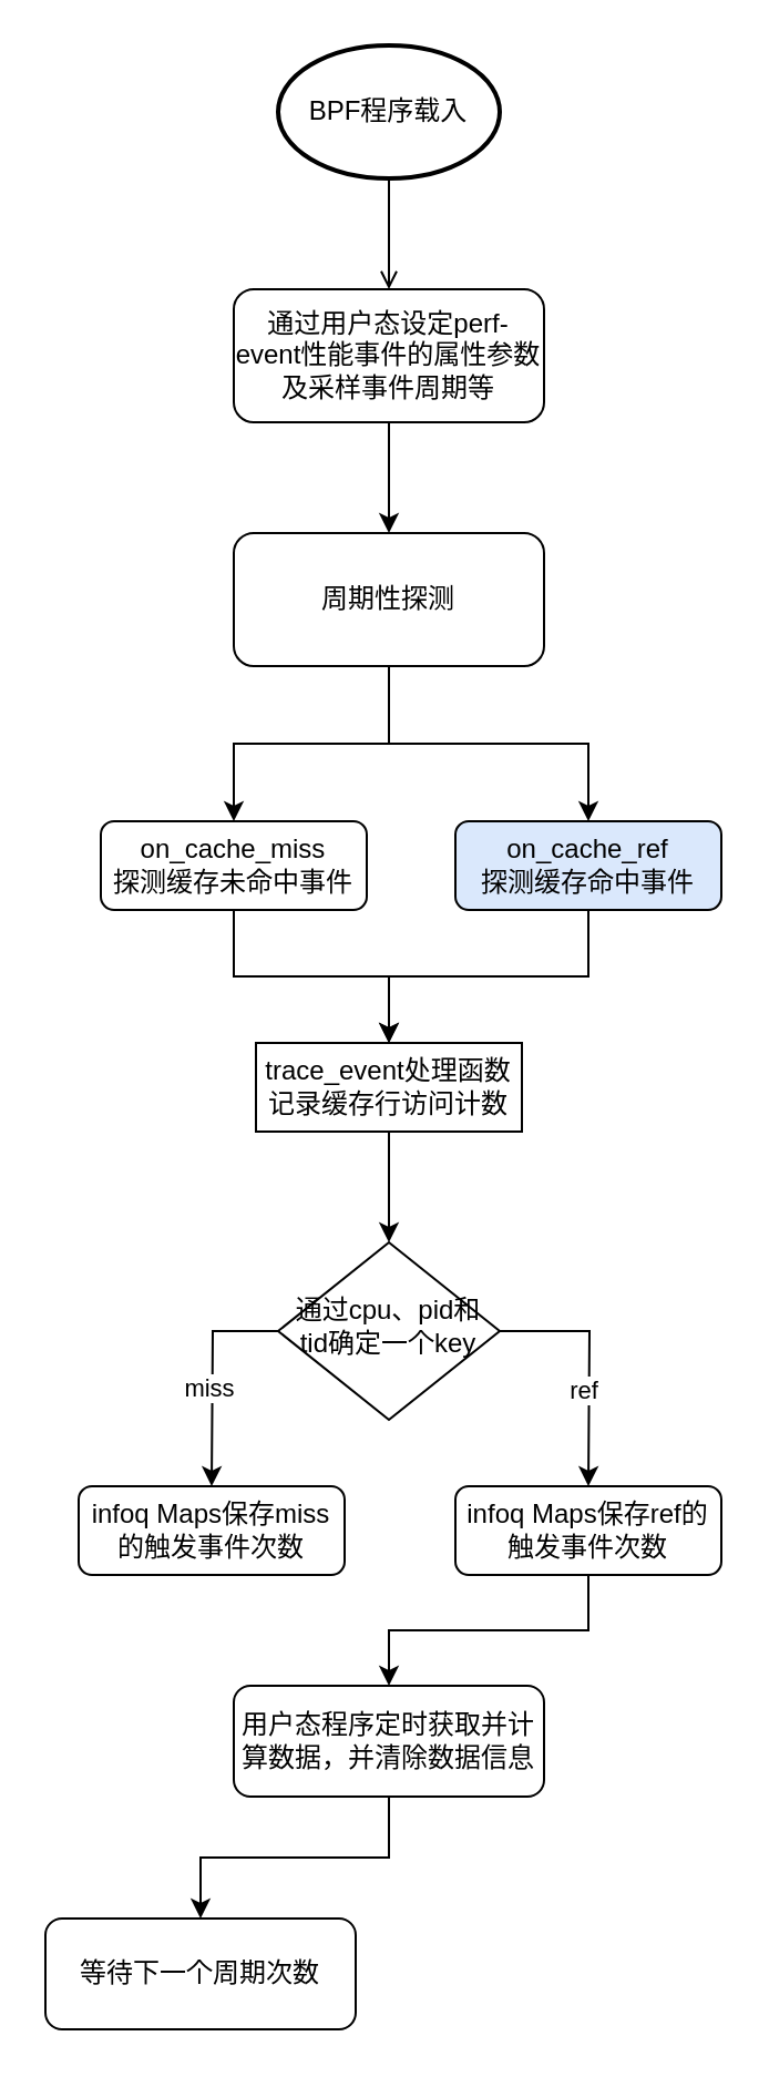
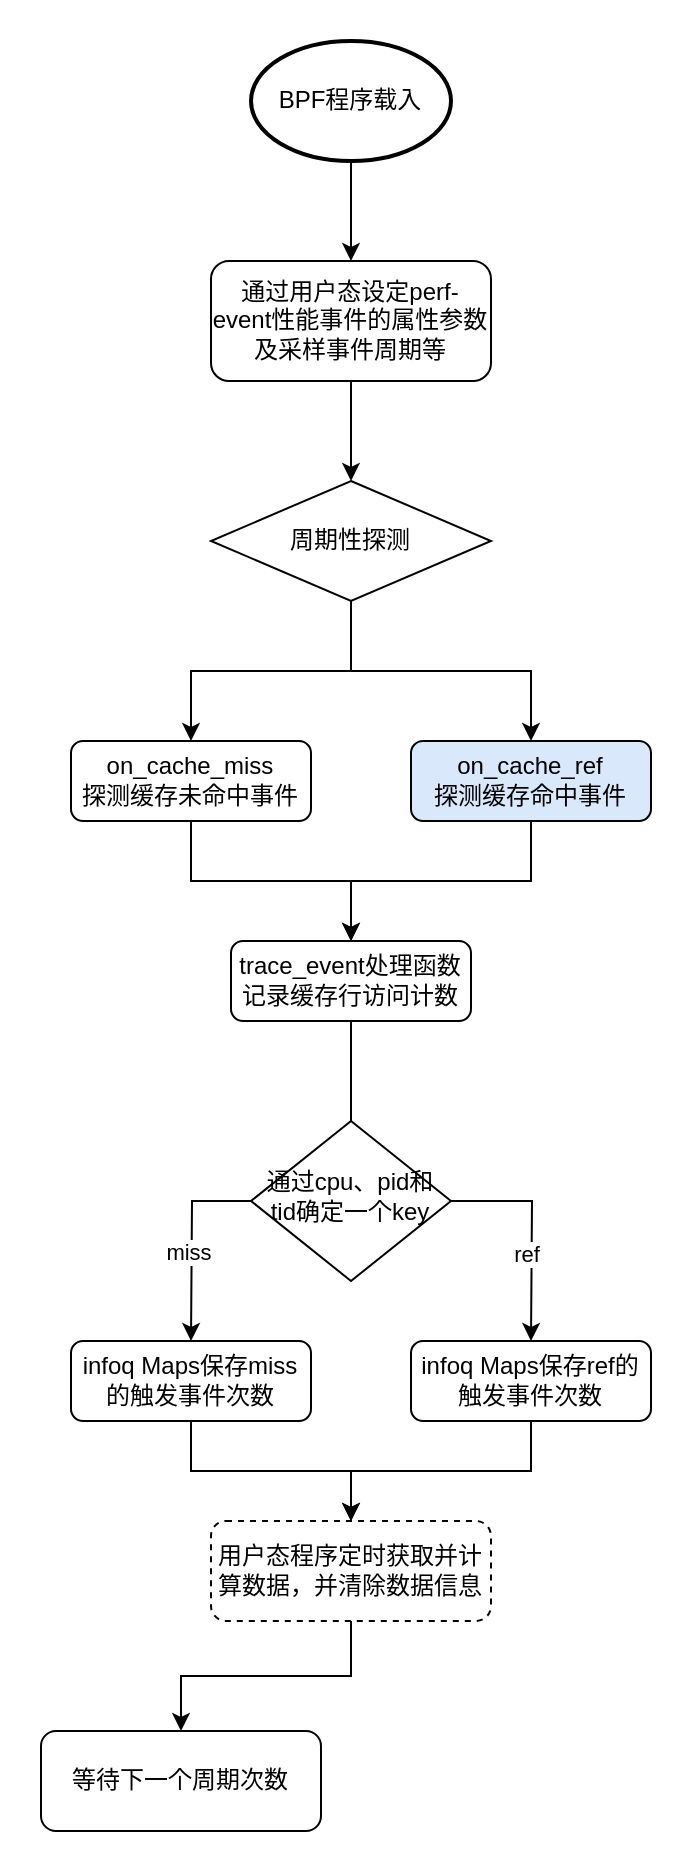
- <mxCell id="10" style="edgeStyle=orthogonalEdgeStyle;rounded=0;orthogonalLoop=1;jettySize=auto;html=1;entryX=0.5;entryY=0;entryDx=0;entryDy=0;endArrow=open;" edge="1" parent="1" source="11" target="19"><mxGeometry relative="1" as="geometry" /></mxCell>
+ <mxCell id="10" style="edgeStyle=orthogonalEdgeStyle;rounded=0;orthogonalLoop=1;jettySize=auto;html=1;entryX=0.5;entryY=0;entryDx=0;entryDy=0;" edge="1" parent="1" source="11" target="19"><mxGeometry relative="1" as="geometry" /></mxCell>
- <mxCell id="4" value="周期性探测" style="rounded=1;whiteSpace=wrap;html=1;fontSize=12;glass=0;strokeWidth=1;shadow=0;" parent="1" vertex="1"><mxGeometry x="105" y="240" width="140" height="60" as="geometry" /></mxCell>
+ <mxCell id="4" value="周期性探测" style="rhombus;whiteSpace=wrap;html=1;fontSize=12;glass=0;strokeWidth=1;shadow=0;" parent="1" vertex="1"><mxGeometry x="105" y="240" width="140" height="60" as="geometry" /></mxCell>
- <mxCell id="13" value="on_cache_miss&lt;br&gt;探测缓存未命中事件" style="rounded=1;whiteSpace=wrap;html=1;fontSize=12;glass=0;strokeWidth=1;shadow=0;" vertex="1" parent="1"><mxGeometry x="45" y="370" width="120" height="40" as="geometry" /></mxCell>
+ <mxCell id="13" value="on_cache_miss&lt;br&gt;探测缓存未命中事件" style="rounded=1;whiteSpace=wrap;html=1;fontSize=12;glass=0;strokeWidth=1;shadow=0;" vertex="1" parent="1"><mxGeometry x="35" y="370" width="120" height="40" as="geometry" /></mxCell>
- <mxCell id="17" value="trace_event处理函数记录缓存行访问计数" style="whiteSpace=wrap;html=1;fontSize=12;glass=0;strokeWidth=1;shadow=0;rounded=0;" vertex="1" parent="1"><mxGeometry x="115" y="470" width="120" height="40" as="geometry" /></mxCell>
+ <mxCell id="17" value="trace_event处理函数记录缓存行访问计数" style="rounded=1;whiteSpace=wrap;html=1;fontSize=12;glass=0;strokeWidth=1;shadow=0;" vertex="1" parent="1"><mxGeometry x="115" y="470" width="120" height="40" as="geometry" /></mxCell>
- <mxCell id="16" style="edgeStyle=orthogonalEdgeStyle;rounded=0;orthogonalLoop=1;jettySize=auto;html=1;" edge="1" parent="1" source="17" target="9"><mxGeometry relative="1" as="geometry" /></mxCell>
+ <mxCell id="16" style="edgeStyle=orthogonalEdgeStyle;rounded=0;orthogonalLoop=1;jettySize=auto;html=1;endArrow=none;" edge="1" parent="1" source="17" target="9"><mxGeometry relative="1" as="geometry" /></mxCell>
+ <mxCell id="20" style="edgeStyle=orthogonalEdgeStyle;rounded=0;orthogonalLoop=1;jettySize=auto;html=1;" edge="1" parent="1" source="21" target="25"><mxGeometry relative="1" as="geometry" /></mxCell>
- <mxCell id="25" value="用户态程序定时获取并计算数据，并清除数据信息" style="rounded=1;whiteSpace=wrap;html=1;fontSize=12;glass=0;strokeWidth=1;shadow=0;" vertex="1" parent="1"><mxGeometry x="105" y="760" width="140" height="50" as="geometry" /></mxCell>
+ <mxCell id="25" value="用户态程序定时获取并计算数据，并清除数据信息" style="rounded=1;whiteSpace=wrap;html=1;fontSize=12;glass=0;strokeWidth=1;shadow=0;dashed=1;" vertex="1" parent="1"><mxGeometry x="105" y="760" width="140" height="50" as="geometry" /></mxCell>
